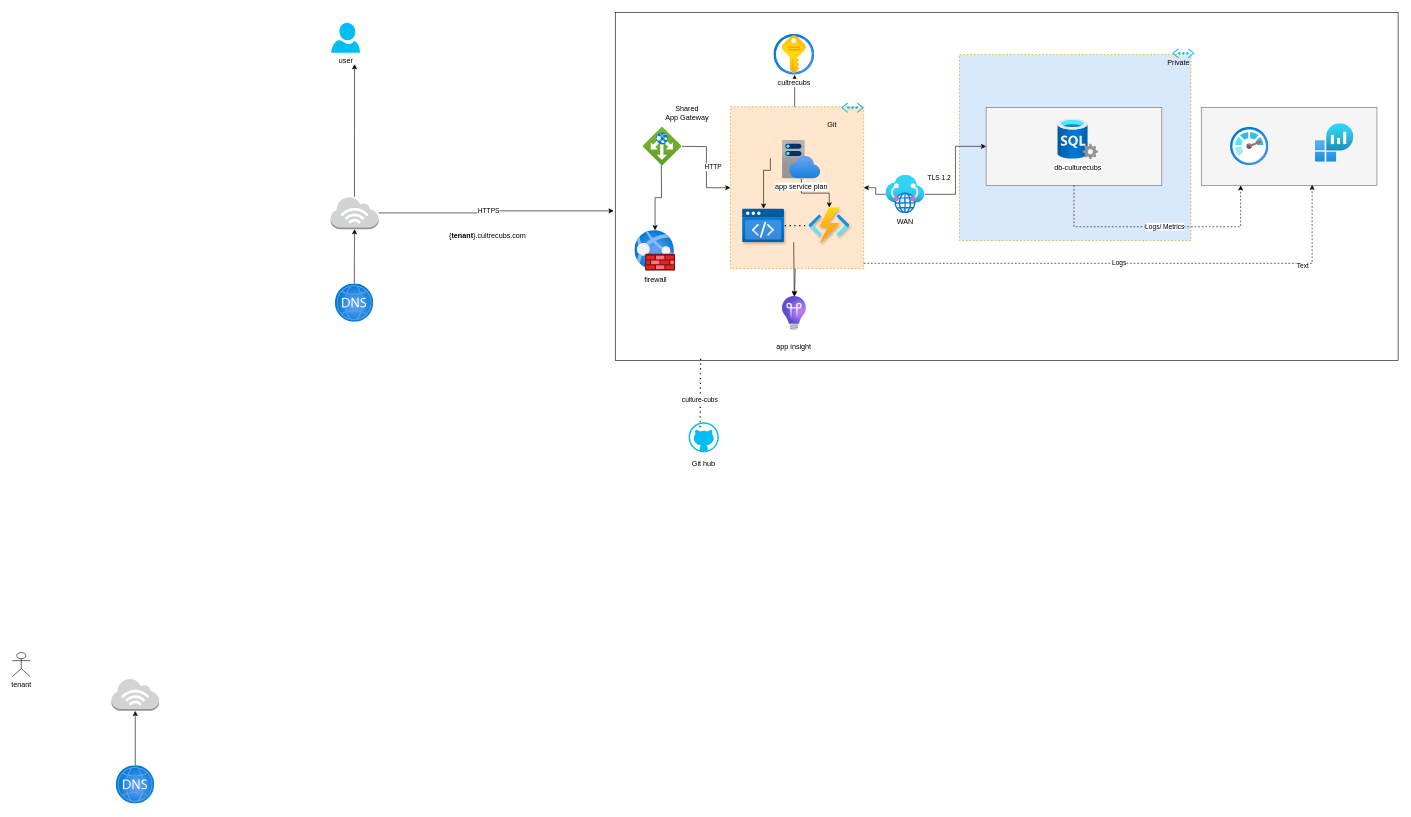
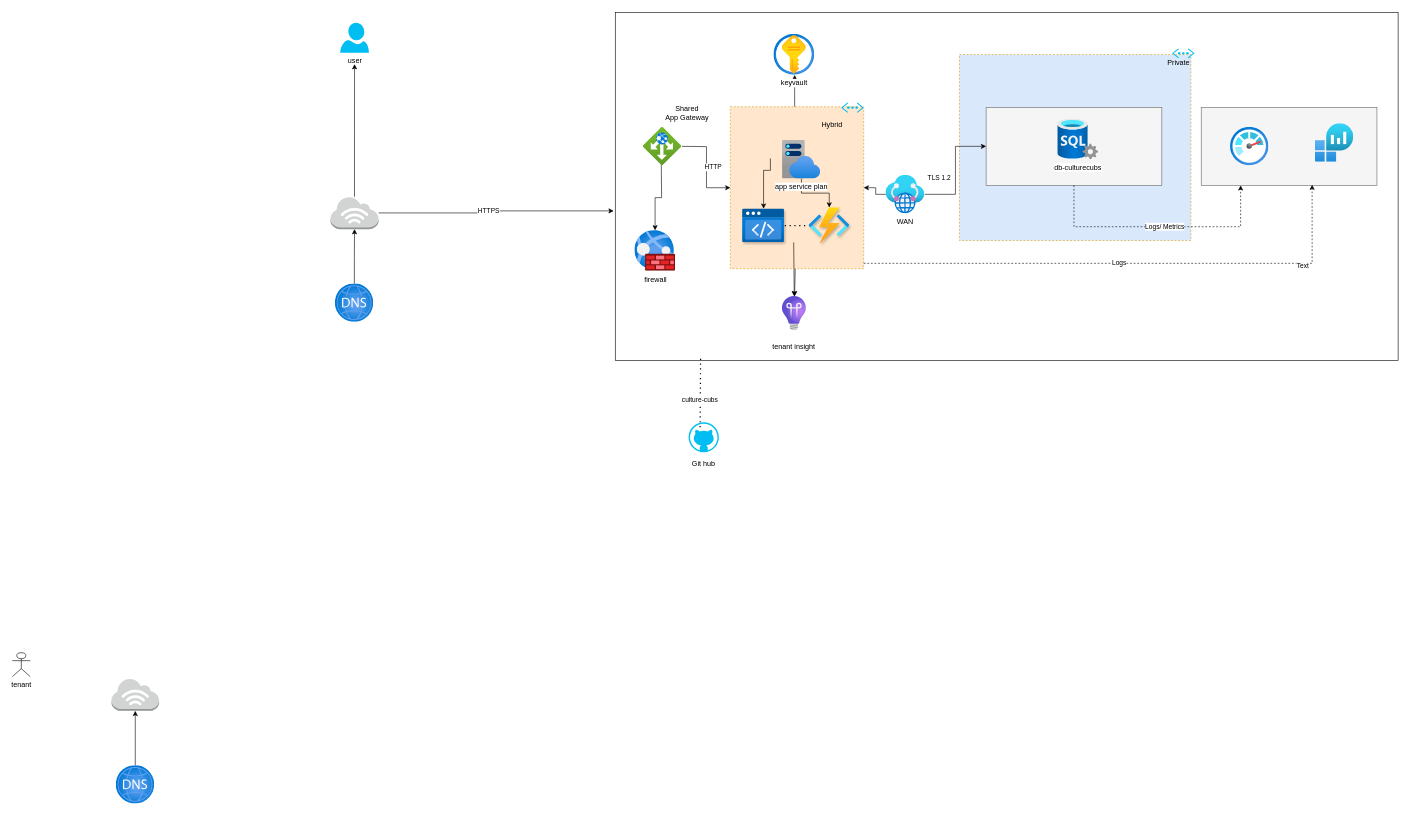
- <mxCell id="36" value="user" style="verticalLabelPosition=bottom;html=1;verticalAlign=top;align=center;strokeColor=none;fillColor=#00BEF2;shape=mxgraph.azure.user;shadow=0;" parent="7" vertex="1"><mxGeometry x="11.515" y="17" width="47.979" height="50" as="geometry" /></mxCell>
+ <mxCell id="36" value="user" style="verticalLabelPosition=bottom;html=1;verticalAlign=top;align=center;strokeColor=none;fillColor=#00BEF2;shape=mxgraph.azure.user;shadow=0;" parent="7" vertex="1"><mxGeometry x="26.515" y="17" width="47.979" height="50" as="geometry" /></mxCell>
- <mxCell id="35" value="cultrecubs" style="aspect=fixed;html=1;points=[];align=center;image;fontSize=12;image=img/lib/azure2/security/Key_Vaults.svg;" parent="7" vertex="1"><mxGeometry x="749.215" y="36" width="68" height="68" as="geometry" /></mxCell>
+ <mxCell id="35" value="keyvault" style="aspect=fixed;html=1;points=[];align=center;image;fontSize=12;image=img/lib/azure2/security/Key_Vaults.svg;" parent="7" vertex="1"><mxGeometry x="749.215" y="36" width="68" height="68" as="geometry" /></mxCell>
- <mxCell id="33" value="Git" style="text;html=1;strokeColor=none;fillColor=none;align=center;verticalAlign=middle;whiteSpace=wrap;rounded=0;shadow=0;" parent="7" vertex="1"><mxGeometry x="815.88" y="173" width="60.605" height="30" as="geometry" /></mxCell>
+ <mxCell id="33" value="Hybrid" style="text;html=1;strokeColor=none;fillColor=none;align=center;verticalAlign=middle;whiteSpace=wrap;rounded=0;shadow=0;" parent="7" vertex="1"><mxGeometry x="815.88" y="173" width="60.605" height="30" as="geometry" /></mxCell>
- <mxCell id="49" value="{&lt;b&gt;tenant&lt;/b&gt;}.cultrecubs.com" style="text;html=1;align=center;verticalAlign=middle;resizable=0;points=[];autosize=1;strokeColor=none;fillColor=none;" parent="7" vertex="1"><mxGeometry x="202.258" y="363" width="140" height="20" as="geometry" /></mxCell>
- <mxCell id="40" value="&lt;br&gt;app insight" style="text;html=1;strokeColor=none;fillColor=none;align=center;verticalAlign=middle;whiteSpace=wrap;rounded=0;labelBackgroundColor=none;fontColor=#000000;" parent="38" vertex="1"><mxGeometry y="61" width="116.159" height="30" as="geometry" /></mxCell>
+ <mxCell id="40" value="&lt;br&gt;tenant insight" style="text;html=1;strokeColor=none;fillColor=none;align=center;verticalAlign=middle;whiteSpace=wrap;rounded=0;labelBackgroundColor=none;fontColor=#000000;" parent="38" vertex="1"><mxGeometry y="61" width="116.159" height="30" as="geometry" /></mxCell>
